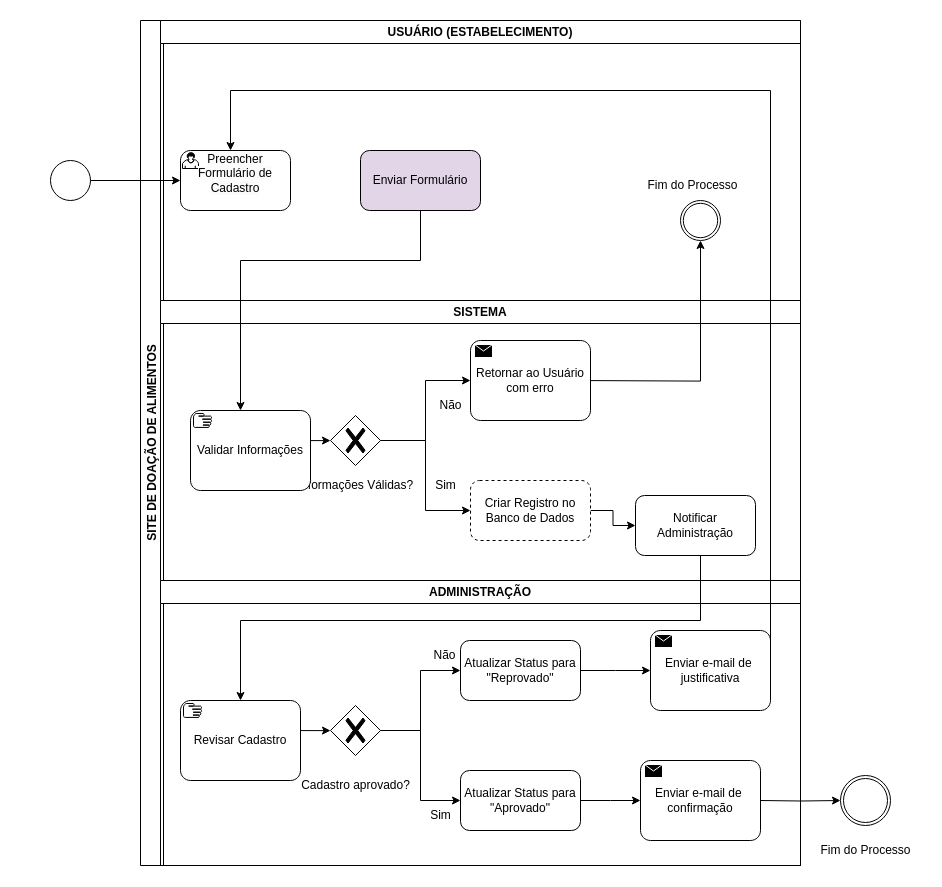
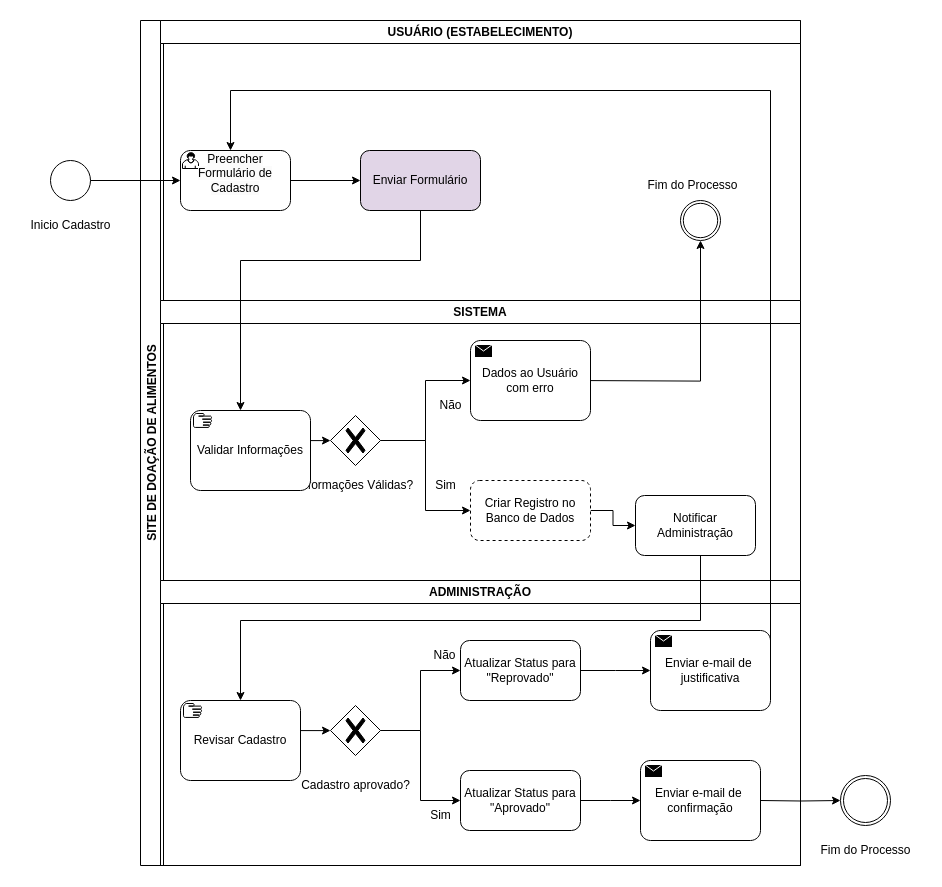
+ <mxCell id="8" style="edgeStyle=orthogonalEdgeStyle;rounded=0;orthogonalLoop=1;jettySize=auto;html=1;entryX=0;entryY=0.5;entryDx=0;entryDy=0;" edge="1" parent="5" source="9" target="6"><mxGeometry relative="1" as="geometry" /></mxCell>
+ <mxCell id="3" value="Inicio Cadastro" style="text;html=1;align=center;verticalAlign=middle;resizable=0;points=[];autosize=1;strokeColor=none;fillColor=none;" vertex="1" parent="1"><mxGeometry x="20" y="210" width="100" height="30" as="geometry" /></mxCell>
- <mxCell id="22" value="Retornar ao Usuário com erro" style="points=[[0.25,0,0],[0.5,0,0],[0.75,0,0],[1,0.25,0],[1,0.5,0],[1,0.75,0],[0.75,1,0],[0.5,1,0],[0.25,1,0],[0,0.75,0],[0,0.5,0],[0,0.25,0]];shape=mxgraph.bpmn.task;whiteSpace=wrap;rectStyle=rounded;size=10;html=1;container=1;expand=0;collapsible=0;taskMarker=send;" vertex="1" parent="11"><mxGeometry x="310" y="40" width="120" height="80" as="geometry" /></mxCell>
+ <mxCell id="22" value="Dados ao Usuário com erro" style="points=[[0.25,0,0],[0.5,0,0],[0.75,0,0],[1,0.25,0],[1,0.5,0],[1,0.75,0],[0.75,1,0],[0.5,1,0],[0.25,1,0],[0,0.75,0],[0,0.5,0],[0,0.25,0]];shape=mxgraph.bpmn.task;whiteSpace=wrap;rectStyle=rounded;size=10;html=1;container=1;expand=0;collapsible=0;taskMarker=send;" vertex="1" parent="11"><mxGeometry x="310" y="40" width="120" height="80" as="geometry" /></mxCell>
